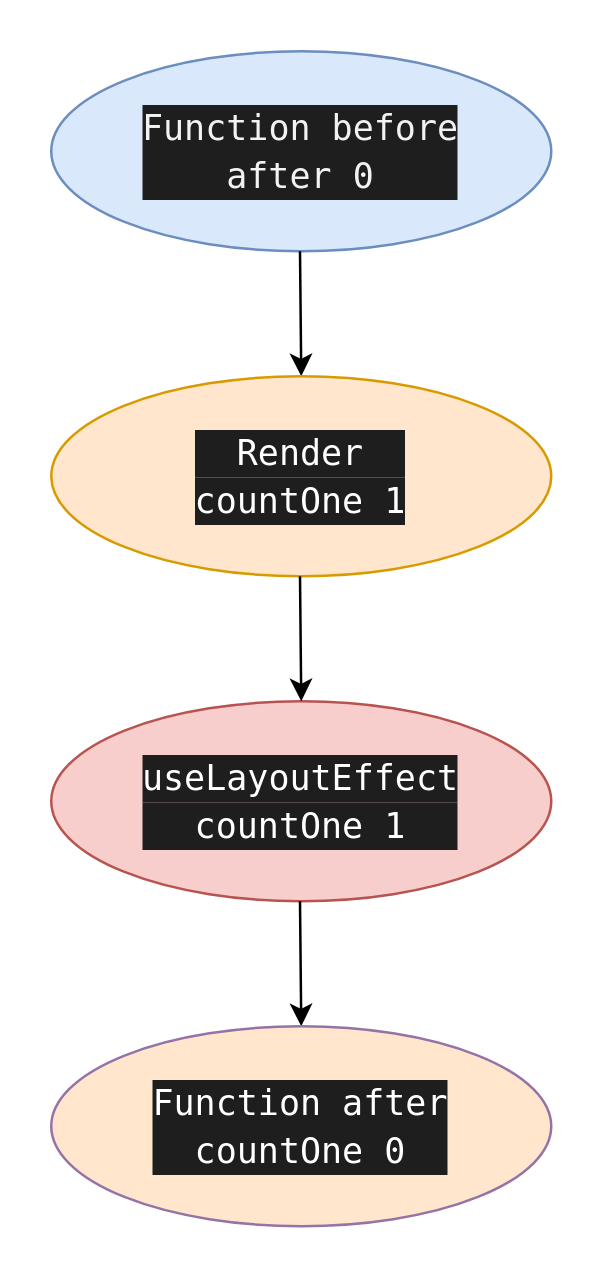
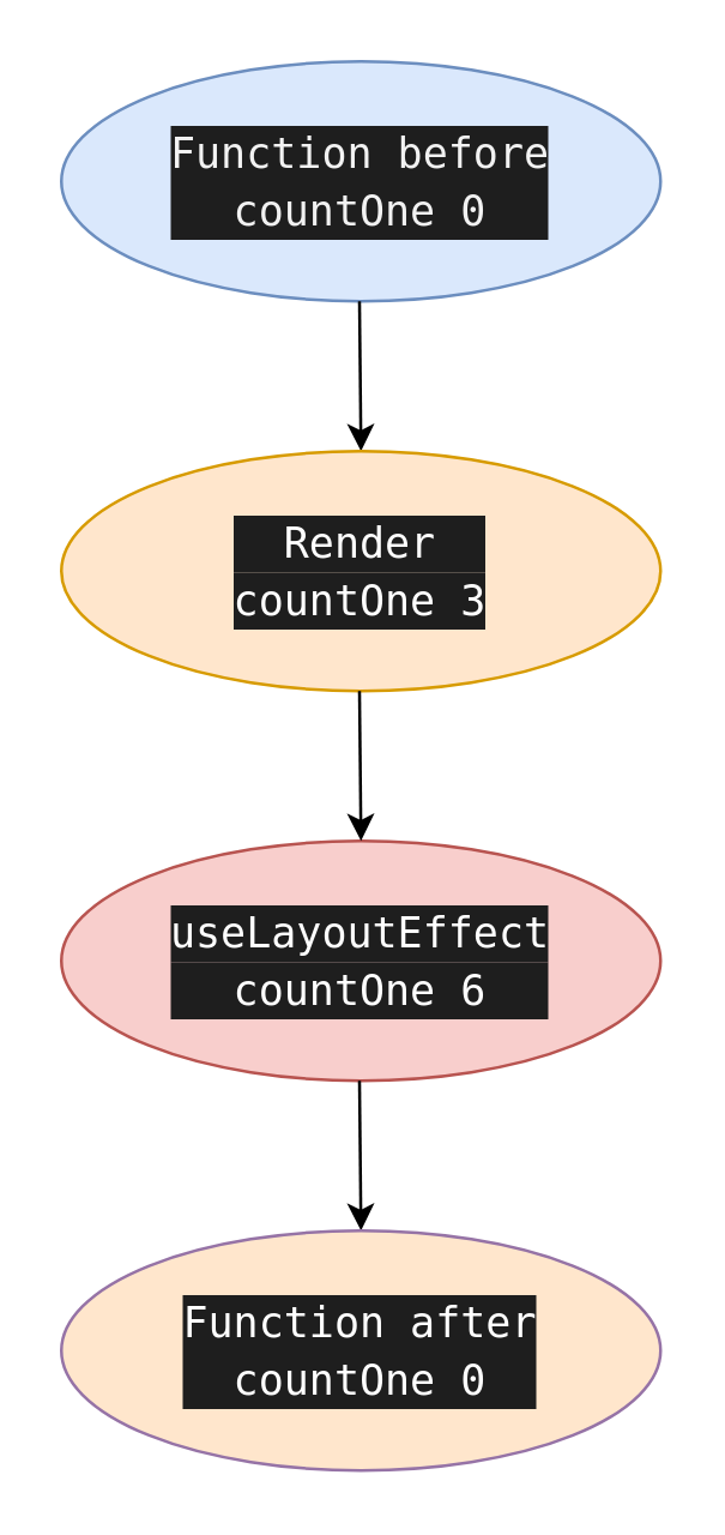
- <mxCell id="2" value="&lt;div style=&quot;background-color: rgb(30 , 30 , 30) ; font-family: &amp;#34;droid sans mono&amp;#34; , monospace , monospace , &amp;#34;droid sans fallback&amp;#34; ; font-size: 14px ; line-height: 19px&quot;&gt;&lt;font color=&quot;#f2f2f2&quot;&gt;Function before&lt;br&gt;after 0&lt;/font&gt;&lt;/div&gt;" style="ellipse;whiteSpace=wrap;html=1;fillColor=#dae8fc;strokeColor=#6c8ebf;" vertex="1" parent="1"><mxGeometry x="20" y="20" width="200" height="80" as="geometry" /></mxCell>
+ <mxCell id="2" value="&lt;div style=&quot;background-color: rgb(30 , 30 , 30) ; font-family: &amp;#34;droid sans mono&amp;#34; , monospace , monospace , &amp;#34;droid sans fallback&amp;#34; ; font-size: 14px ; line-height: 19px&quot;&gt;&lt;font color=&quot;#f2f2f2&quot;&gt;Function before&lt;br&gt;countOne 0&lt;/font&gt;&lt;/div&gt;" style="ellipse;whiteSpace=wrap;html=1;fillColor=#dae8fc;strokeColor=#6c8ebf;" vertex="1" parent="1"><mxGeometry x="20" y="20" width="200" height="80" as="geometry" /></mxCell>
- <mxCell id="4" value="&lt;div style=&quot;background-color: rgb(30 , 30 , 30) ; font-family: &amp;#34;droid sans mono&amp;#34; , monospace , monospace , &amp;#34;droid sans fallback&amp;#34; ; font-weight: normal ; font-size: 14px ; line-height: 19px&quot;&gt;&lt;font color=&quot;#ffffff&quot;&gt;Render&lt;/font&gt;&lt;/div&gt;&lt;div style=&quot;background-color: rgb(30 , 30 , 30) ; font-family: &amp;#34;droid sans mono&amp;#34; , monospace , monospace , &amp;#34;droid sans fallback&amp;#34; ; font-weight: normal ; font-size: 14px ; line-height: 19px&quot;&gt;&lt;font color=&quot;#ffffff&quot;&gt;countOne 1&lt;/font&gt;&lt;/div&gt;" style="ellipse;whiteSpace=wrap;html=1;fillColor=#ffe6cc;strokeColor=#d79b00;" vertex="1" parent="1"><mxGeometry x="20" y="150" width="200" height="80" as="geometry" /></mxCell>
+ <mxCell id="4" value="&lt;div style=&quot;background-color: rgb(30 , 30 , 30) ; font-family: &amp;#34;droid sans mono&amp;#34; , monospace , monospace , &amp;#34;droid sans fallback&amp;#34; ; font-weight: normal ; font-size: 14px ; line-height: 19px&quot;&gt;&lt;font color=&quot;#ffffff&quot;&gt;Render&lt;/font&gt;&lt;/div&gt;&lt;div style=&quot;background-color: rgb(30 , 30 , 30) ; font-family: &amp;#34;droid sans mono&amp;#34; , monospace , monospace , &amp;#34;droid sans fallback&amp;#34; ; font-weight: normal ; font-size: 14px ; line-height: 19px&quot;&gt;&lt;font color=&quot;#ffffff&quot;&gt;countOne 3&lt;/font&gt;&lt;/div&gt;" style="ellipse;whiteSpace=wrap;html=1;fillColor=#ffe6cc;strokeColor=#d79b00;" vertex="1" parent="1"><mxGeometry x="20" y="150" width="200" height="80" as="geometry" /></mxCell>
- <mxCell id="5" value="&lt;div style=&quot;color: rgb(0 , 0 , 0) ; font-style: normal ; font-weight: normal ; letter-spacing: normal ; text-align: center ; text-indent: 0px ; text-transform: none ; word-spacing: 0px ; background-color: rgb(30 , 30 , 30) ; font-family: &amp;#34;droid sans mono&amp;#34; , monospace , monospace , &amp;#34;droid sans fallback&amp;#34; ; font-size: 14px ; line-height: 19px&quot;&gt;&lt;span style=&quot;color: rgb(255 , 255 , 255)&quot;&gt;useLayoutEffect&lt;/span&gt;&lt;/div&gt;&lt;div style=&quot;color: rgb(0 , 0 , 0) ; font-style: normal ; font-weight: normal ; letter-spacing: normal ; text-align: center ; text-indent: 0px ; text-transform: none ; word-spacing: 0px ; background-color: rgb(30 , 30 , 30) ; font-family: &amp;#34;droid sans mono&amp;#34; , monospace , monospace , &amp;#34;droid sans fallback&amp;#34; ; font-size: 14px ; line-height: 19px&quot;&gt;&lt;span style=&quot;color: rgb(255 , 255 , 255)&quot;&gt;countOne 1&lt;/span&gt;&lt;br&gt;&lt;/div&gt;" style="ellipse;whiteSpace=wrap;html=1;fillColor=#f8cecc;strokeColor=#b85450;" vertex="1" parent="1"><mxGeometry x="20" y="280" width="200" height="80" as="geometry" /></mxCell>
+ <mxCell id="5" value="&lt;div style=&quot;color: rgb(0 , 0 , 0) ; font-style: normal ; font-weight: normal ; letter-spacing: normal ; text-align: center ; text-indent: 0px ; text-transform: none ; word-spacing: 0px ; background-color: rgb(30 , 30 , 30) ; font-family: &amp;#34;droid sans mono&amp;#34; , monospace , monospace , &amp;#34;droid sans fallback&amp;#34; ; font-size: 14px ; line-height: 19px&quot;&gt;&lt;span style=&quot;color: rgb(255 , 255 , 255)&quot;&gt;useLayoutEffect&lt;/span&gt;&lt;/div&gt;&lt;div style=&quot;color: rgb(0 , 0 , 0) ; font-style: normal ; font-weight: normal ; letter-spacing: normal ; text-align: center ; text-indent: 0px ; text-transform: none ; word-spacing: 0px ; background-color: rgb(30 , 30 , 30) ; font-family: &amp;#34;droid sans mono&amp;#34; , monospace , monospace , &amp;#34;droid sans fallback&amp;#34; ; font-size: 14px ; line-height: 19px&quot;&gt;&lt;span style=&quot;color: rgb(255 , 255 , 255)&quot;&gt;countOne 6&lt;/span&gt;&lt;br&gt;&lt;/div&gt;" style="ellipse;whiteSpace=wrap;html=1;fillColor=#f8cecc;strokeColor=#b85450;" vertex="1" parent="1"><mxGeometry x="20" y="280" width="200" height="80" as="geometry" /></mxCell>
